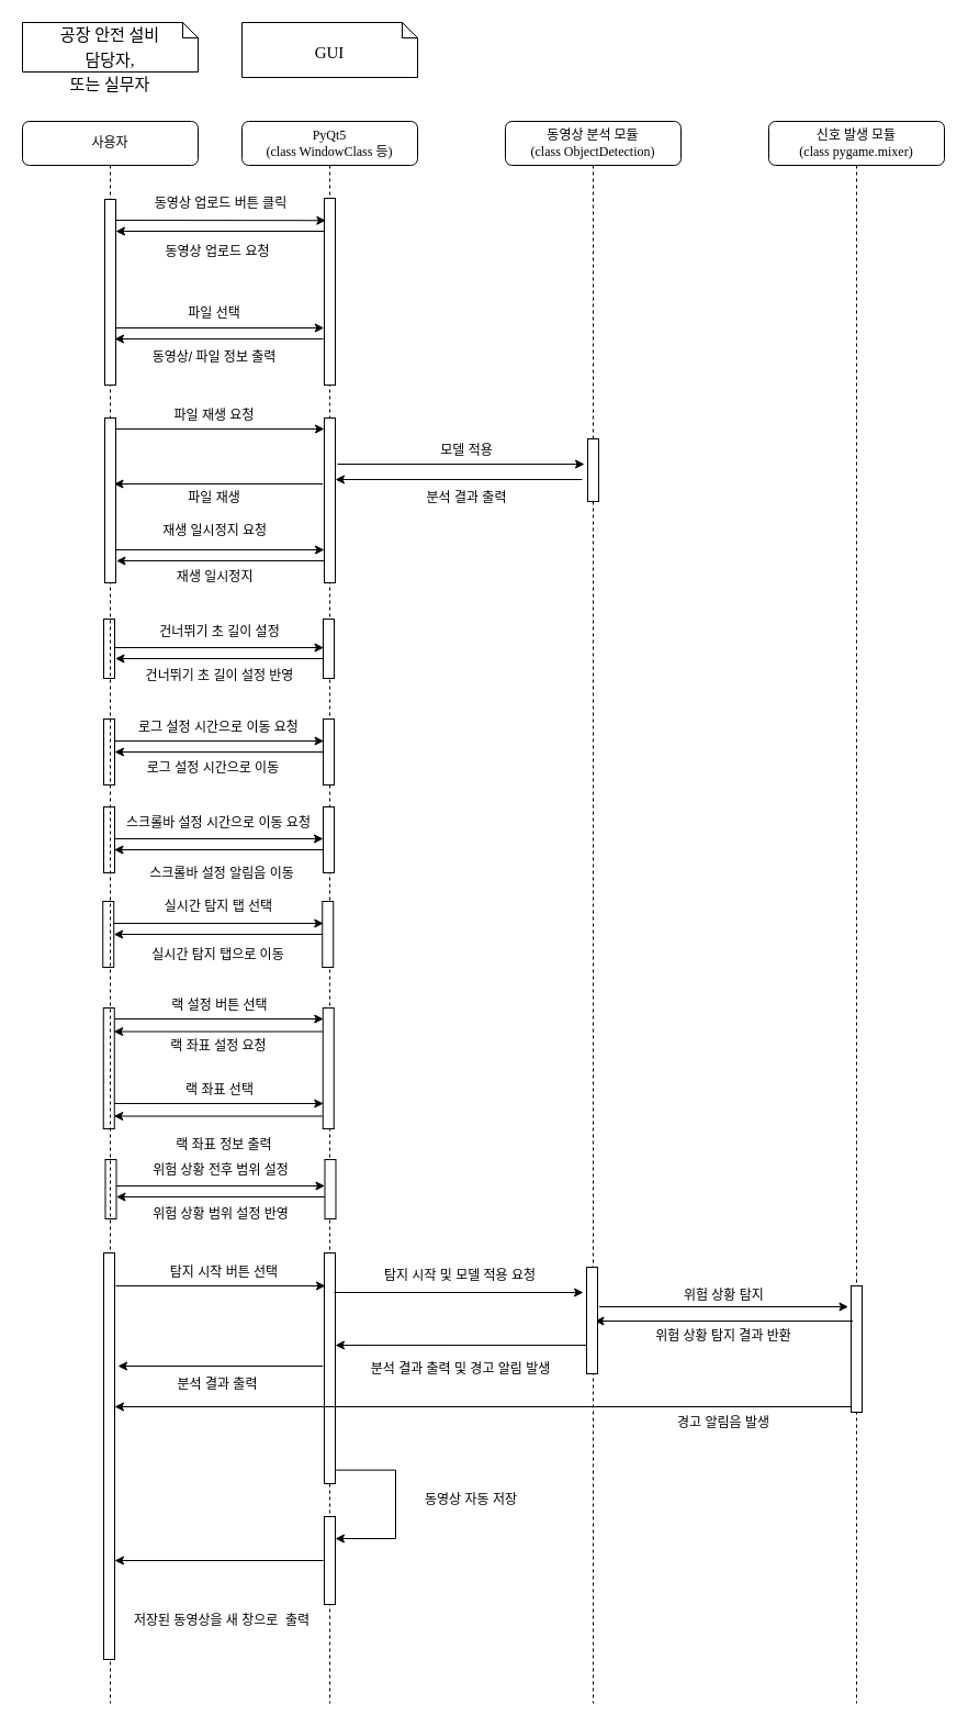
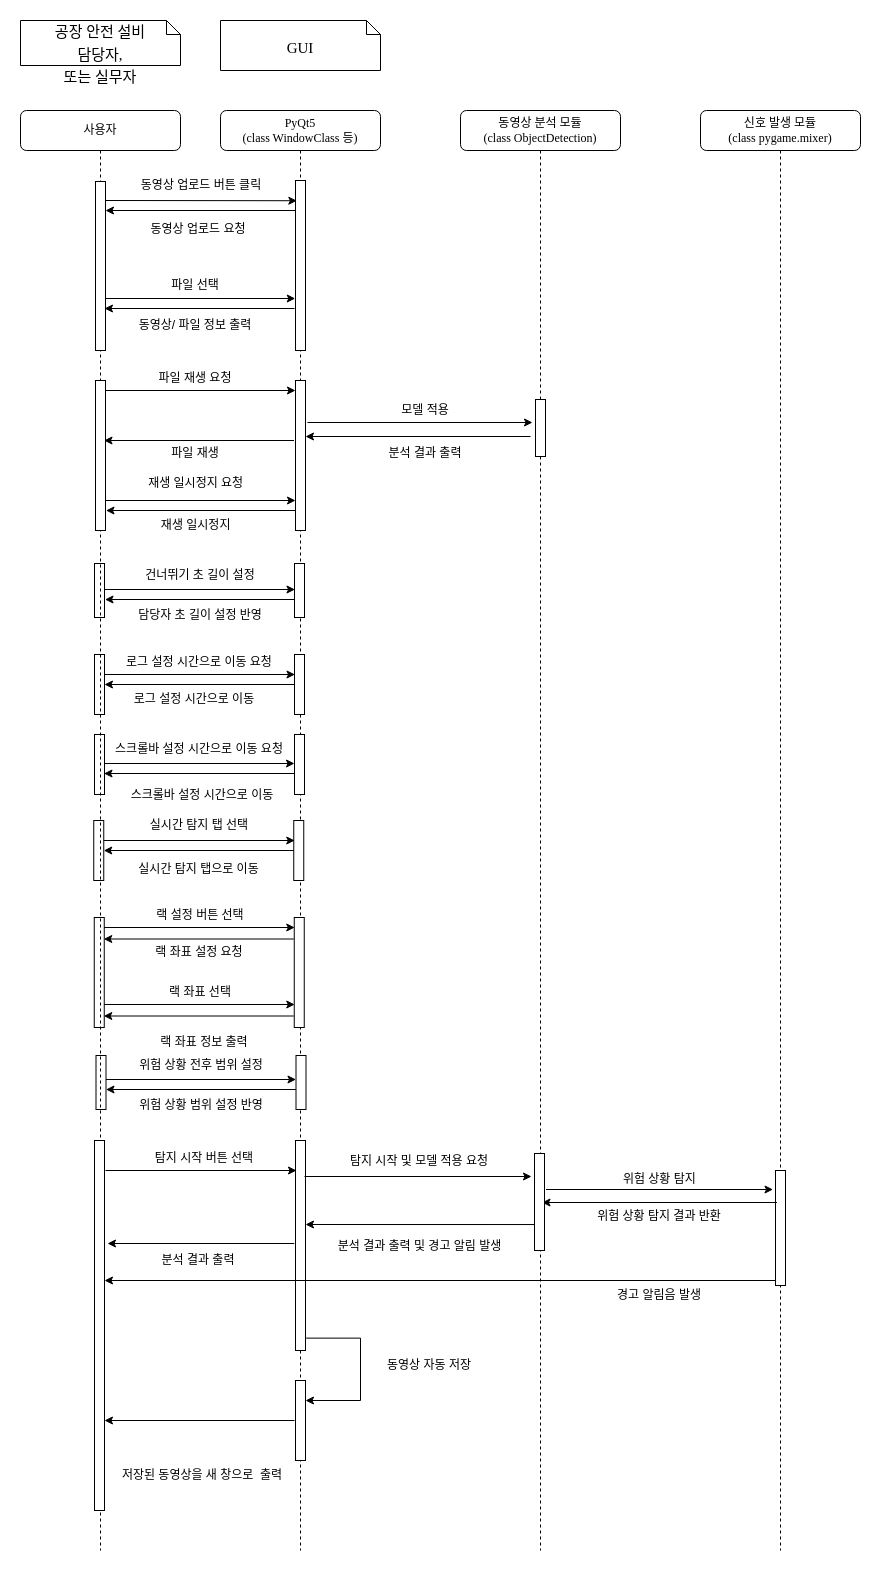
- <mxCell id="15" value="건너뛰기 초 길이 설정 반영" style="text;strokeColor=none;align=center;fillColor=none;html=1;verticalAlign=middle;whiteSpace=wrap;rounded=0;" parent="2" vertex="1"><mxGeometry x="-100.5" y="490" width="160" height="30" as="geometry" /></mxCell>
+ <mxCell id="15" value="담당자 초 길이 설정 반영" style="text;strokeColor=none;align=center;fillColor=none;html=1;verticalAlign=middle;whiteSpace=wrap;rounded=0;" parent="2" vertex="1"><mxGeometry x="-100.5" y="490" width="160" height="30" as="geometry" /></mxCell>
- <mxCell id="81" value="스크롤바 설정 알림음 이동" style="text;strokeColor=none;align=center;fillColor=none;html=1;verticalAlign=middle;whiteSpace=wrap;rounded=0;" parent="1" vertex="1"><mxGeometry x="111.5" y="780" width="180" height="30" as="geometry" /></mxCell>
+ <mxCell id="81" value="스크롤바 설정 시간으로 이동" style="text;strokeColor=none;align=center;fillColor=none;html=1;verticalAlign=middle;whiteSpace=wrap;rounded=0;" parent="1" vertex="1"><mxGeometry x="111.5" y="780" width="180" height="30" as="geometry" /></mxCell>
